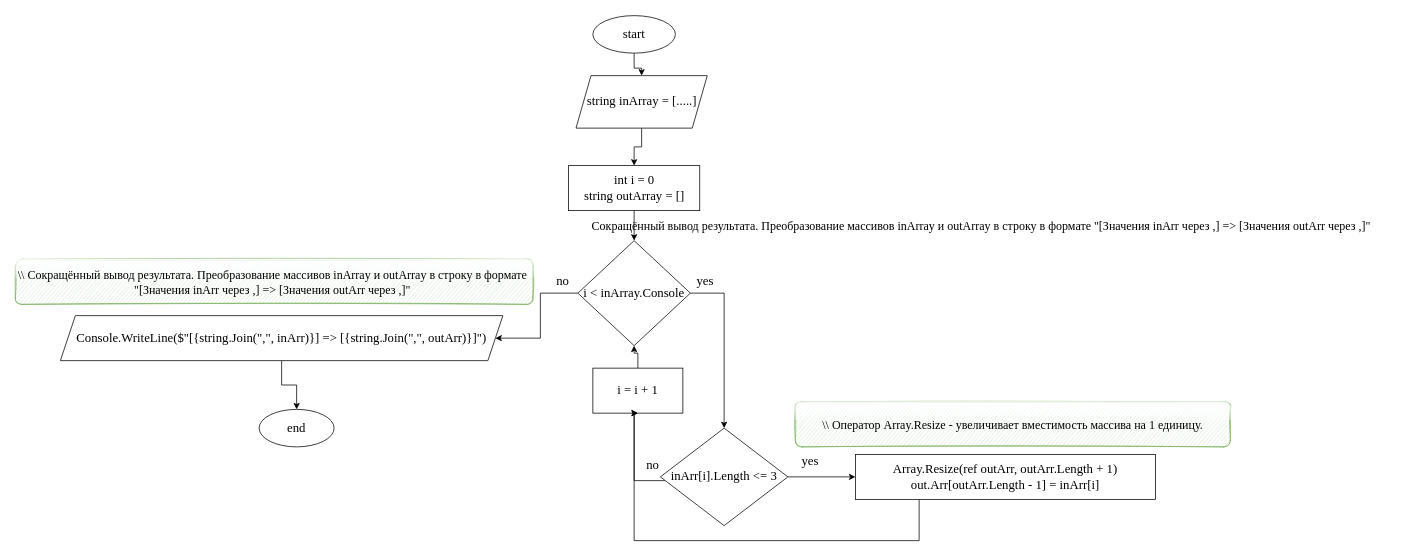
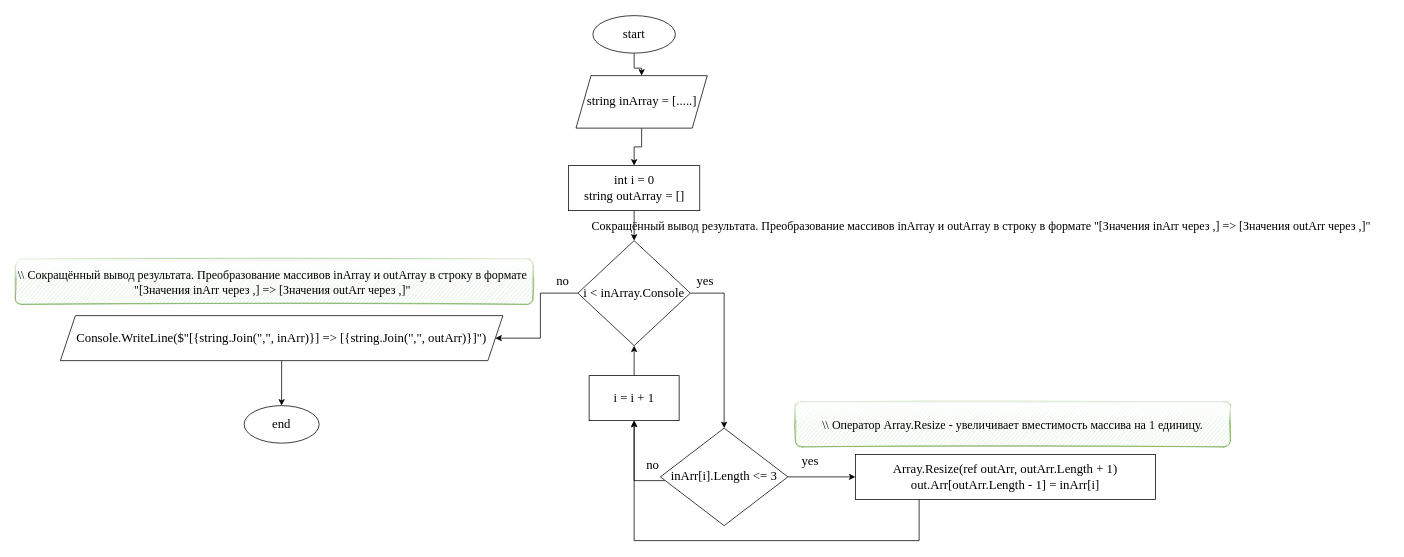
- <mxCell id="12" value="i = i + 1" style="rounded=0;whiteSpace=wrap;html=1;fontFamily=Times New Roman;fontSize=17;" parent="1" vertex="1"><mxGeometry x="790" y="490" width="120" height="60" as="geometry" /></mxCell>
+ <mxCell id="12" value="i = i + 1" style="rounded=0;whiteSpace=wrap;html=1;fontFamily=Times New Roman;fontSize=17;" parent="1" vertex="1"><mxGeometry x="785" y="500" width="120" height="60" as="geometry" /></mxCell>
- <mxCell id="20" value="end" style="ellipse;whiteSpace=wrap;html=1;fontFamily=Times New Roman;fontSize=17;" parent="1" vertex="1"><mxGeometry x="345" y="545" width="100" height="50" as="geometry" /></mxCell>
+ <mxCell id="20" value="end" style="ellipse;whiteSpace=wrap;html=1;fontFamily=Times New Roman;fontSize=17;" parent="1" vertex="1"><mxGeometry x="325" y="540" width="100" height="50" as="geometry" /></mxCell>
